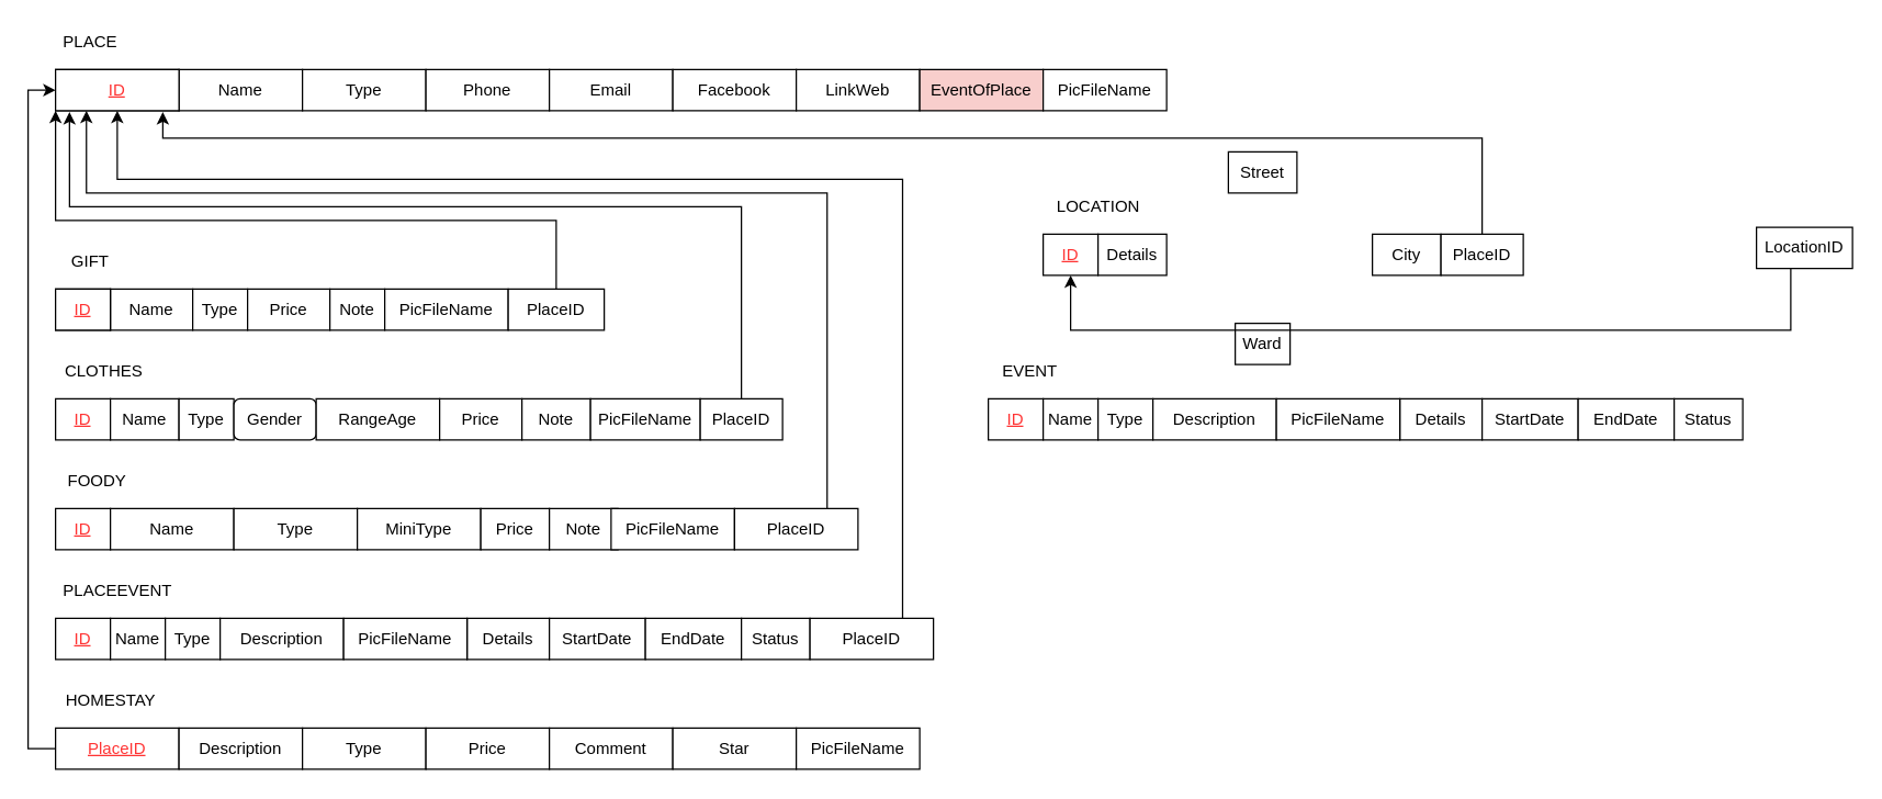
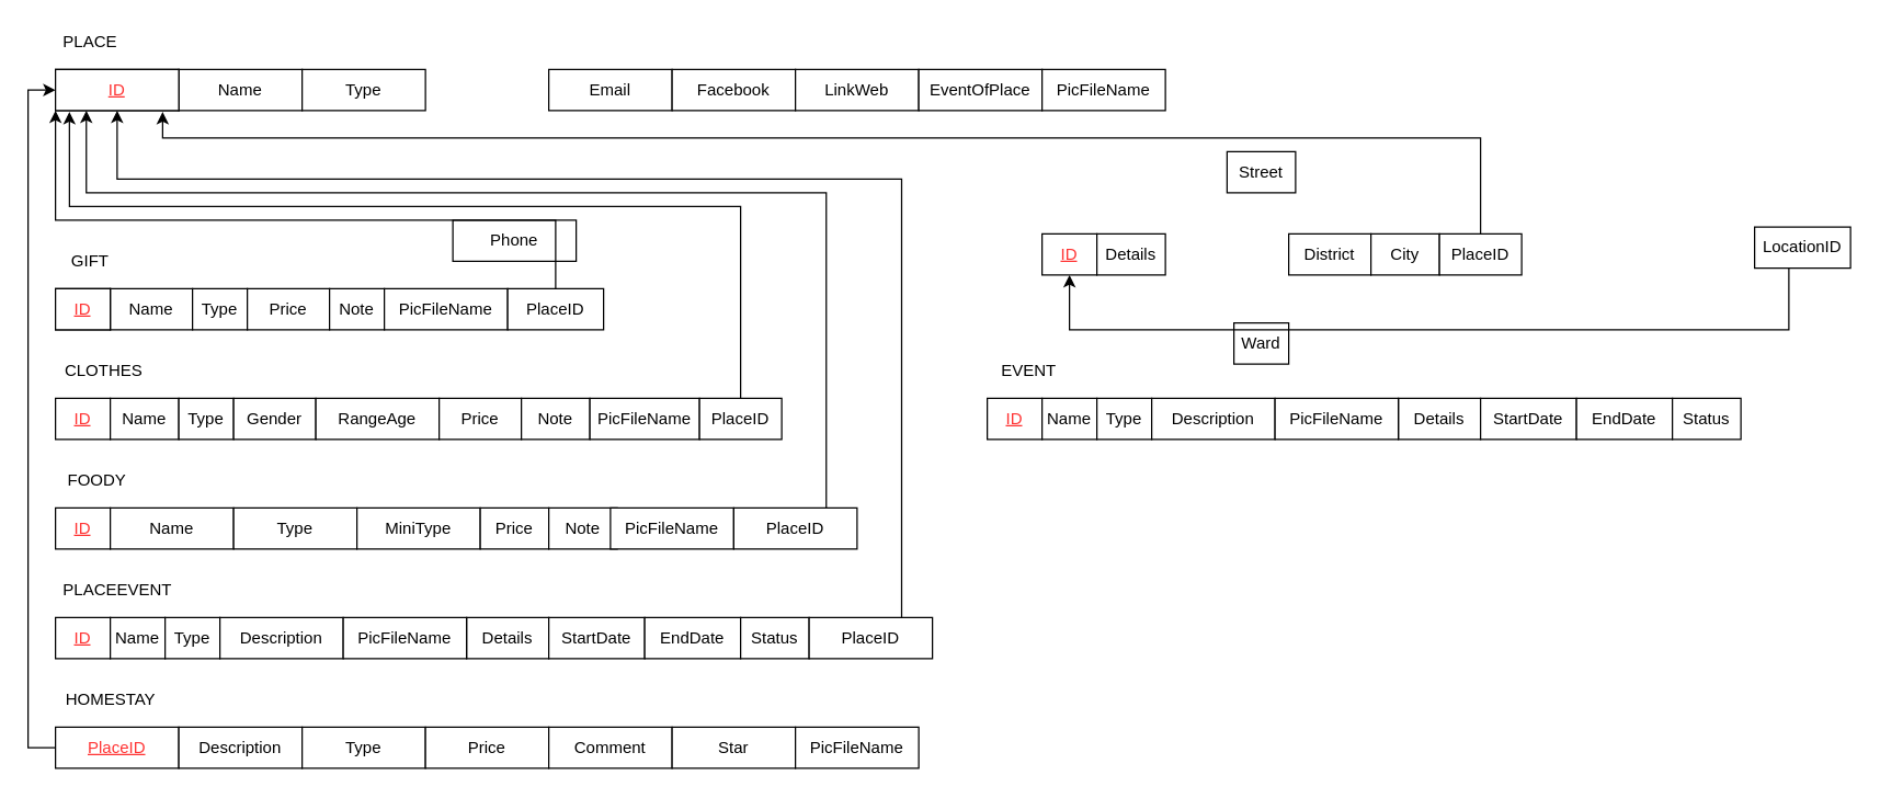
- <mxCell id="6" value="Phone" style="rounded=0;whiteSpace=wrap;html=1;" vertex="1" parent="1"><mxGeometry x="310" y="50" width="90" height="30" as="geometry" /></mxCell>
+ <mxCell id="6" value="Phone" style="rounded=0;whiteSpace=wrap;html=1;" vertex="1" parent="1"><mxGeometry x="330" y="160" width="90" height="30" as="geometry" /></mxCell>
- <mxCell id="10" value="EventOfPlace" style="rounded=0;whiteSpace=wrap;html=1;fillColor=#f8cecc;" vertex="1" parent="1"><mxGeometry x="670" y="50" width="90" height="30" as="geometry" /></mxCell>
+ <mxCell id="10" value="EventOfPlace" style="rounded=0;whiteSpace=wrap;html=1;" vertex="1" parent="1"><mxGeometry x="670" y="50" width="90" height="30" as="geometry" /></mxCell>
- <mxCell id="13" value="LOCATION" style="text;html=1;align=center;verticalAlign=middle;resizable=0;points=[];autosize=1;" vertex="1" parent="1"><mxGeometry x="760" y="140" width="80" height="20" as="geometry" /></mxCell>
+ <mxCell id="17" value="District" style="rounded=0;whiteSpace=wrap;html=1;" vertex="1" parent="1"><mxGeometry x="940" y="170" width="60" height="30" as="geometry" /></mxCell>
- <mxCell id="25" value="Gender" style="whiteSpace=wrap;html=1;rounded=1;" vertex="1" parent="1"><mxGeometry x="170" y="290" width="60" height="30" as="geometry" /></mxCell>
+ <mxCell id="25" value="Gender" style="rounded=0;whiteSpace=wrap;html=1;" vertex="1" parent="1"><mxGeometry x="170" y="290" width="60" height="30" as="geometry" /></mxCell>
